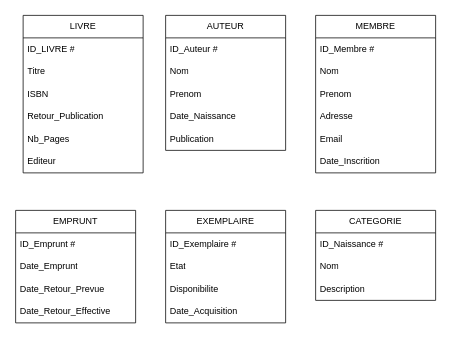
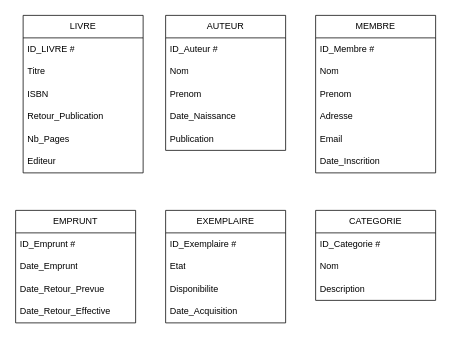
- <mxCell id="33" value="ID_Naissance #" style="text;strokeColor=none;fillColor=none;align=left;verticalAlign=middle;spacingLeft=4;spacingRight=4;overflow=hidden;points=[[0,0.5],[1,0.5]];portConstraint=eastwest;rotatable=0;whiteSpace=wrap;html=1;" vertex="1" parent="32"><mxGeometry y="30" width="160" height="30" as="geometry" /></mxCell>
+ <mxCell id="33" value="ID_Categorie #" style="text;strokeColor=none;fillColor=none;align=left;verticalAlign=middle;spacingLeft=4;spacingRight=4;overflow=hidden;points=[[0,0.5],[1,0.5]];portConstraint=eastwest;rotatable=0;whiteSpace=wrap;html=1;" vertex="1" parent="32"><mxGeometry y="30" width="160" height="30" as="geometry" /></mxCell>
